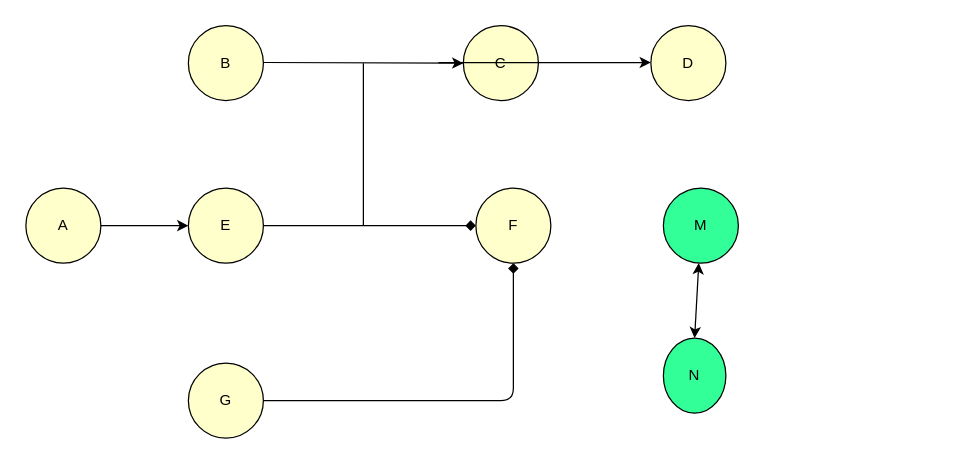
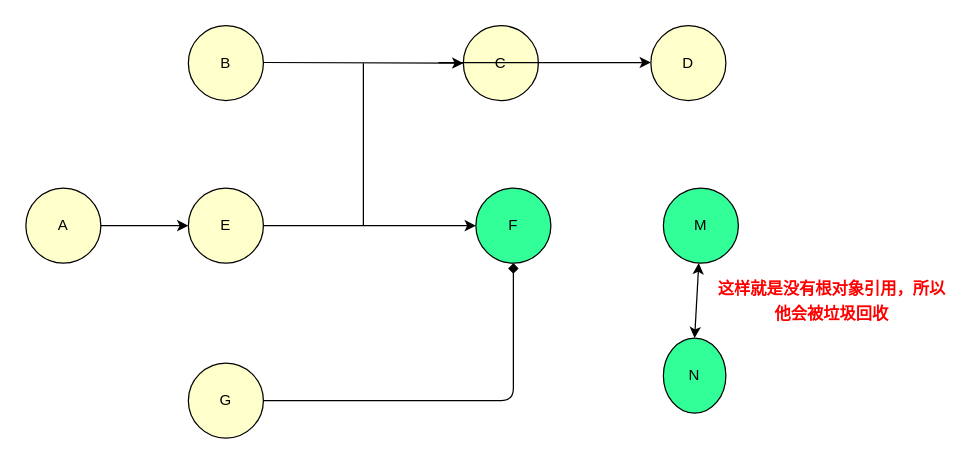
- <mxCell id="8" value="" style="endArrow=diamond;html=1;exitX=1;exitY=0.5;exitDx=0;exitDy=0;entryX=0;entryY=0.5;entryDx=0;entryDy=0;fontColor=#000000;" edge="1" parent="1" source="4" target="7"><mxGeometry width="50" height="50" relative="1" as="geometry"><mxPoint x="380" y="110" as="sourcePoint" /><mxPoint x="350" y="170" as="targetPoint" /></mxGeometry></mxCell>
+ <mxCell id="8" value="" style="endArrow=classic;html=1;exitX=1;exitY=0.5;exitDx=0;exitDy=0;entryX=0;entryY=0.5;entryDx=0;entryDy=0;fontColor=#000000;" edge="1" parent="1" source="4" target="7"><mxGeometry width="50" height="50" relative="1" as="geometry"><mxPoint x="380" y="110" as="sourcePoint" /><mxPoint x="350" y="170" as="targetPoint" /></mxGeometry></mxCell>
- <mxCell id="7" value="F" style="ellipse;whiteSpace=wrap;html=1;aspect=fixed;fillColor=#FFFFCC;fontColor=#000000;" vertex="1" parent="1"><mxGeometry x="380" y="150" width="60" height="60" as="geometry" /></mxCell>
+ <mxCell id="7" value="F" style="ellipse;whiteSpace=wrap;html=1;aspect=fixed;fillColor=#33ff99;fontColor=#000000;" vertex="1" parent="1"><mxGeometry x="380" y="150" width="60" height="60" as="geometry" /></mxCell>
+ <mxCell id="18" value="&lt;font color=&quot;#ff0000&quot; size=&quot;1&quot;&gt;&lt;b style=&quot;font-size: 13px ; line-height: 1.5&quot;&gt;这样就是没有根对象引用，所以他会被垃圾回收&lt;/b&gt;&lt;/font&gt;" style="text;html=1;strokeColor=none;fillColor=none;align=center;verticalAlign=middle;whiteSpace=wrap;rounded=0;fontColor=#000000;" vertex="1" parent="1"><mxGeometry x="570" y="224.5" width="190" height="30" as="geometry" /></mxCell>
